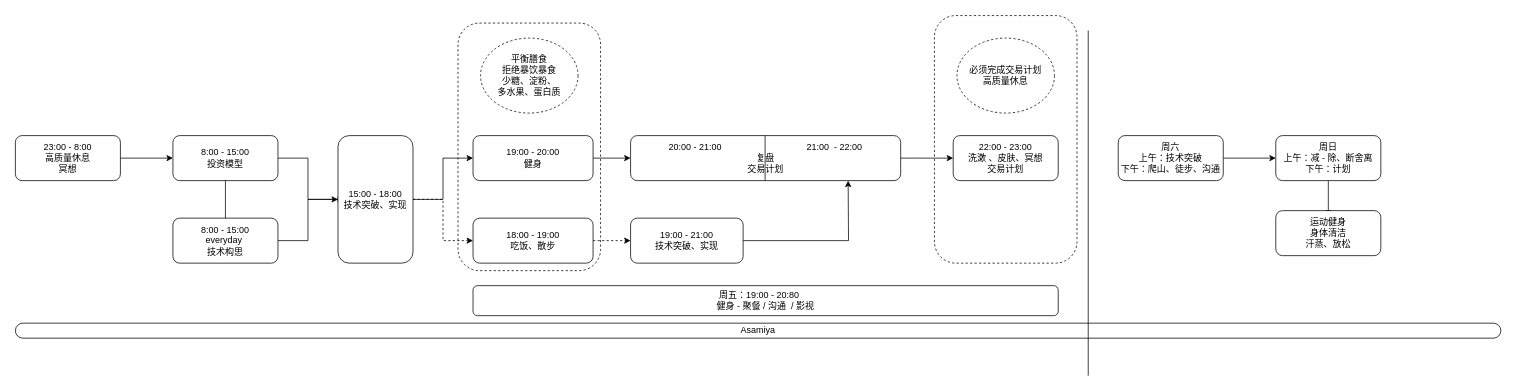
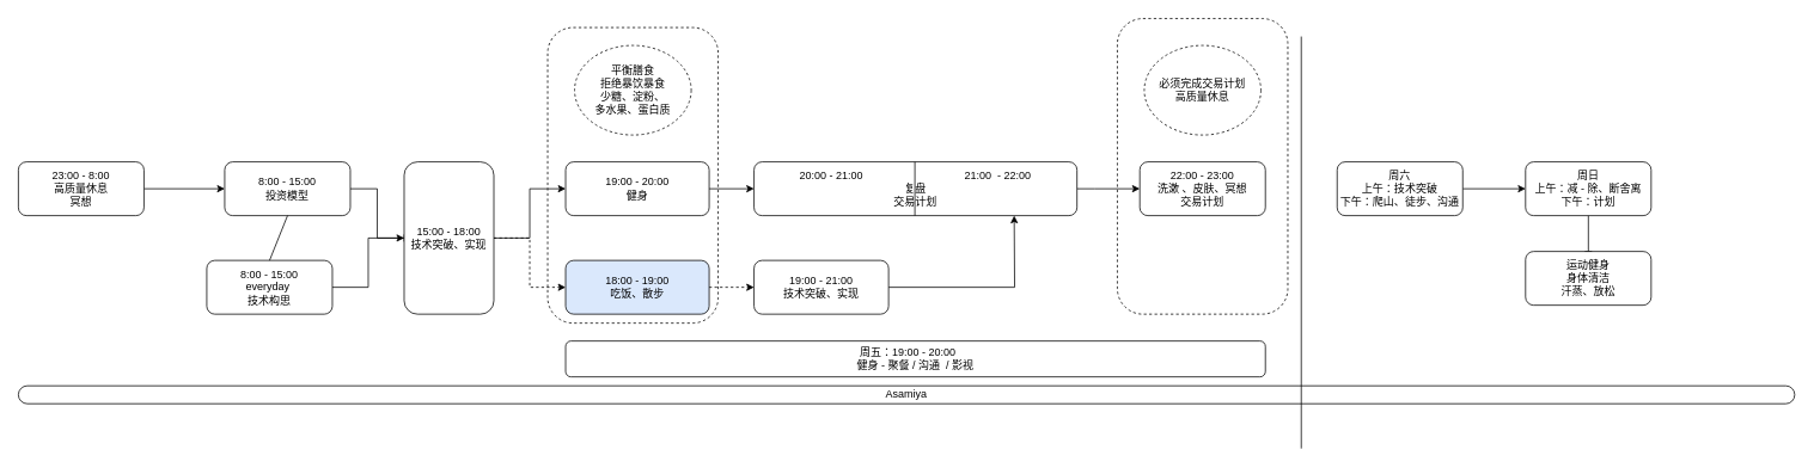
- <mxCell id="11" value="8:00 - 15:00 &lt;br&gt;投资模型" style="rounded=1;whiteSpace=wrap;html=1;" vertex="1" parent="1"><mxGeometry x="230" y="180" width="140" height="60" as="geometry" /></mxCell>
+ <mxCell id="11" value="8:00 - 15:00 &lt;br&gt;投资模型" style="rounded=1;whiteSpace=wrap;html=1;" vertex="1" parent="1"><mxGeometry x="250" y="180" width="140" height="60" as="geometry" /></mxCell>
- <mxCell id="15" value="18:00 - 19:00&lt;br&gt;吃饭、散步" style="rounded=1;whiteSpace=wrap;html=1;" vertex="1" parent="1"><mxGeometry x="630" y="290" width="160" height="60" as="geometry" /></mxCell>
+ <mxCell id="15" value="18:00 - 19:00&lt;br&gt;吃饭、散步" style="rounded=1;whiteSpace=wrap;html=1;fillColor=#dae8fc;" vertex="1" parent="1"><mxGeometry x="630" y="290" width="160" height="60" as="geometry" /></mxCell>
- <mxCell id="29" value="周五：19:00 - 20:80&amp;nbsp; &amp;nbsp; &amp;nbsp;&lt;br&gt;健身 - 聚餐 / 沟通&amp;nbsp; / 影视" style="rounded=1;whiteSpace=wrap;html=1;" vertex="1" parent="1"><mxGeometry x="630" y="380" width="780" height="40" as="geometry" /></mxCell>
+ <mxCell id="29" value="周五：19:00 - 20:00&amp;nbsp; &amp;nbsp; &amp;nbsp;&lt;br&gt;健身 - 聚餐 / 沟通&amp;nbsp; / 影视" style="rounded=1;whiteSpace=wrap;html=1;" vertex="1" parent="1"><mxGeometry x="630" y="380" width="780" height="40" as="geometry" /></mxCell>
